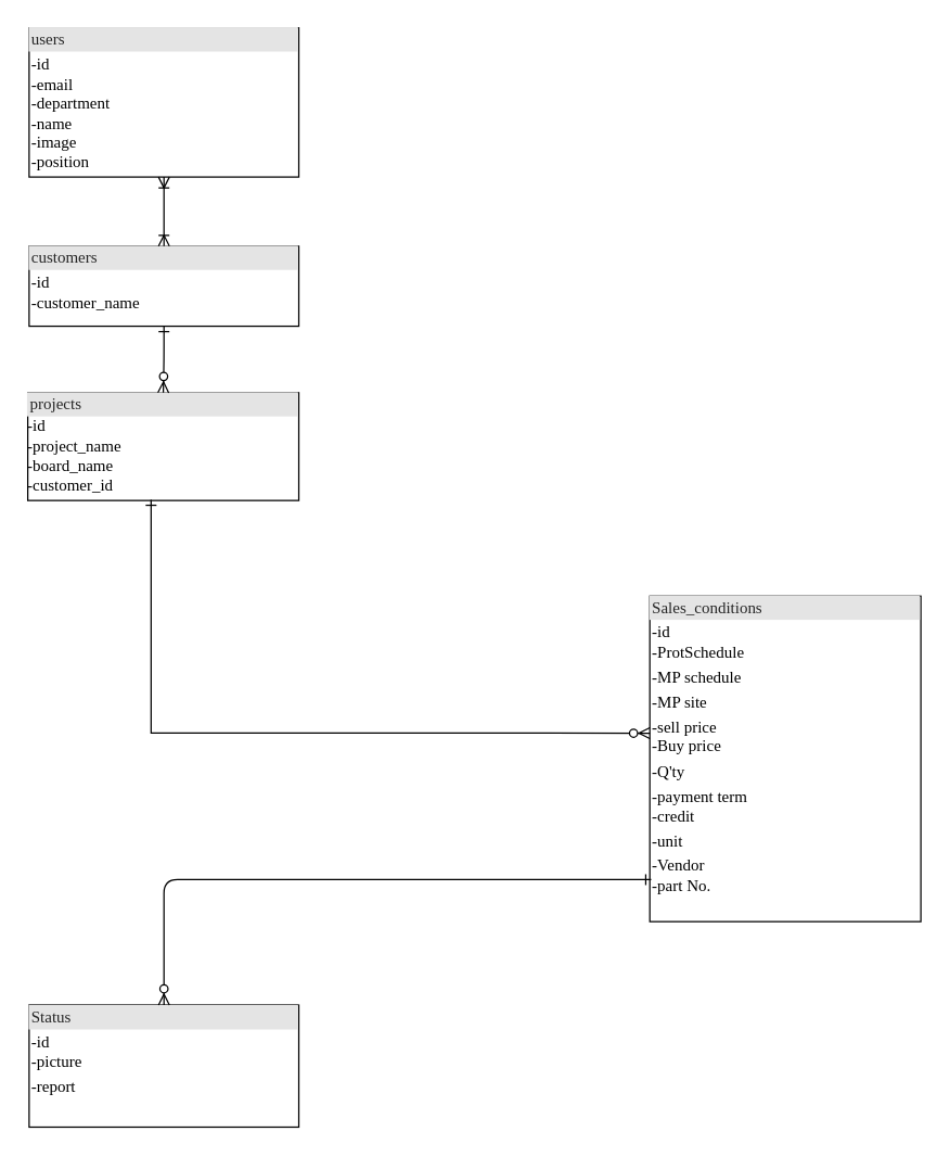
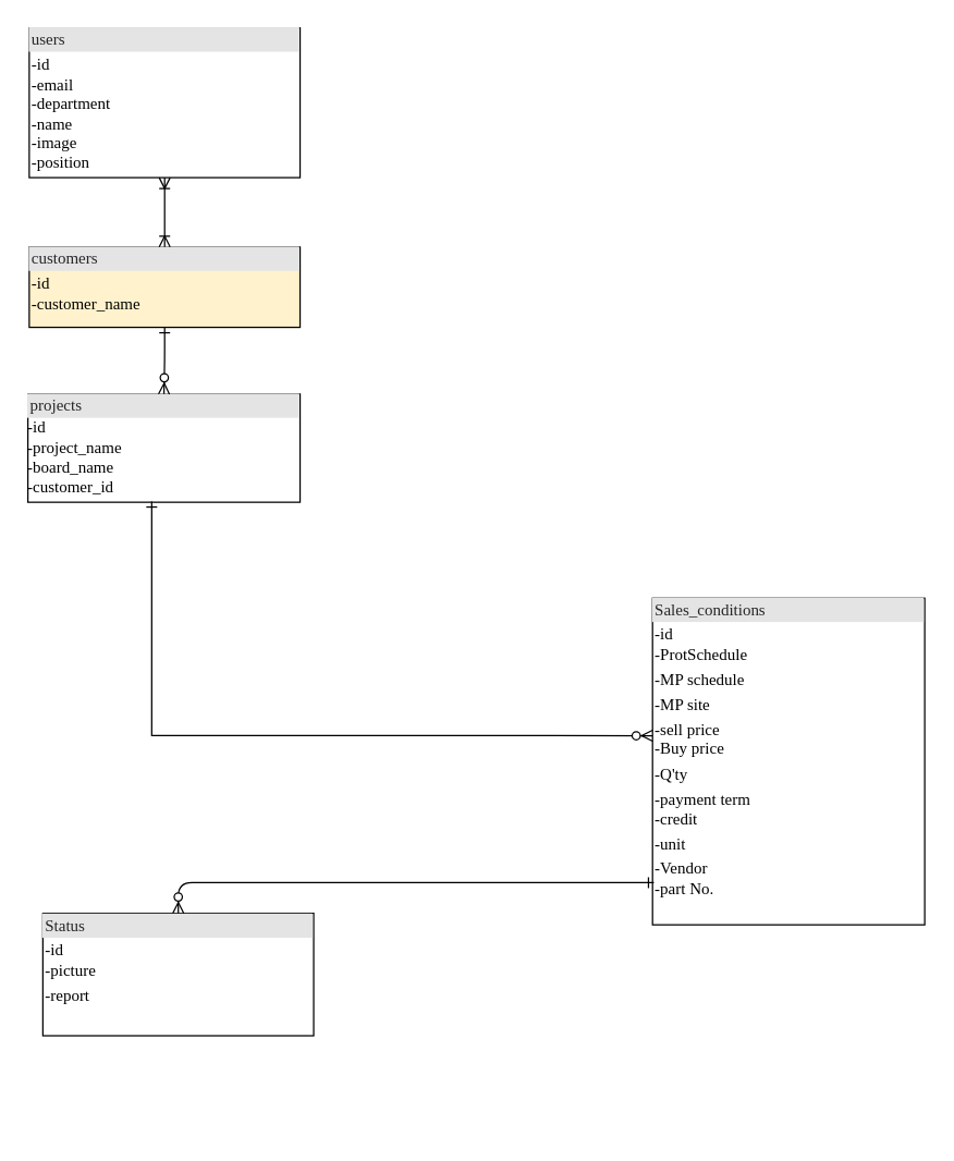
- <mxCell id="6" value="&lt;div style=&quot;box-sizing: border-box ; width: 100% ; background: #e4e4e4 ; padding: 2px&quot;&gt;&lt;font color=&quot;#262626&quot;&gt;customers&lt;/font&gt;&lt;/div&gt;&lt;table style=&quot;width: 100% ; font-size: 1em&quot; cellpadding=&quot;2&quot; cellspacing=&quot;0&quot;&gt;&lt;tbody&gt;&lt;tr&gt;&lt;td&gt;-id&lt;br&gt;-customer_name&lt;/td&gt;&lt;/tr&gt;&lt;/tbody&gt;&lt;/table&gt;" style="verticalAlign=top;align=left;overflow=fill;html=1;rounded=0;shadow=0;comic=0;labelBackgroundColor=none;strokeWidth=1;fontFamily=Verdana;fontSize=12;" vertex="1" parent="1"><mxGeometry x="21" y="181" width="199" height="59" as="geometry" /></mxCell>
+ <mxCell id="6" value="&lt;div style=&quot;box-sizing: border-box ; width: 100% ; background: #e4e4e4 ; padding: 2px&quot;&gt;&lt;font color=&quot;#262626&quot;&gt;customers&lt;/font&gt;&lt;/div&gt;&lt;table style=&quot;width: 100% ; font-size: 1em&quot; cellpadding=&quot;2&quot; cellspacing=&quot;0&quot;&gt;&lt;tbody&gt;&lt;tr&gt;&lt;td&gt;-id&lt;br&gt;-customer_name&lt;/td&gt;&lt;/tr&gt;&lt;/tbody&gt;&lt;/table&gt;" style="verticalAlign=top;align=left;overflow=fill;html=1;rounded=0;shadow=0;comic=0;labelBackgroundColor=none;strokeWidth=1;fontFamily=Verdana;fontSize=12;fillColor=#fff2cc;" vertex="1" parent="1"><mxGeometry x="21" y="181" width="199" height="59" as="geometry" /></mxCell>
- <mxCell id="3" value="&lt;div style=&quot;box-sizing: border-box ; width: 100% ; background: #e4e4e4 ; padding: 2px&quot;&gt;&lt;font color=&quot;#262626&quot;&gt;Status&lt;/font&gt;&lt;/div&gt;&lt;table style=&quot;width: 100% ; font-size: 1em&quot; cellpadding=&quot;2&quot; cellspacing=&quot;0&quot;&gt;&lt;tbody&gt;&lt;tr&gt;&lt;td&gt;-id&lt;br&gt;-picture&lt;/td&gt;&lt;/tr&gt;&lt;tr&gt;&lt;td&gt;-report&lt;/td&gt;&lt;/tr&gt;&lt;tr&gt;&lt;td&gt;&lt;/td&gt;&lt;/tr&gt;&lt;/tbody&gt;&lt;/table&gt;" style="verticalAlign=top;align=left;overflow=fill;html=1;rounded=0;shadow=0;comic=0;labelBackgroundColor=none;strokeWidth=1;fontFamily=Verdana;fontSize=12" vertex="1" parent="1"><mxGeometry x="21" y="740.5" width="199" height="90" as="geometry" /></mxCell>
+ <mxCell id="3" value="&lt;div style=&quot;box-sizing: border-box ; width: 100% ; background: #e4e4e4 ; padding: 2px&quot;&gt;&lt;font color=&quot;#262626&quot;&gt;Status&lt;/font&gt;&lt;/div&gt;&lt;table style=&quot;width: 100% ; font-size: 1em&quot; cellpadding=&quot;2&quot; cellspacing=&quot;0&quot;&gt;&lt;tbody&gt;&lt;tr&gt;&lt;td&gt;-id&lt;br&gt;-picture&lt;/td&gt;&lt;/tr&gt;&lt;tr&gt;&lt;td&gt;-report&lt;/td&gt;&lt;/tr&gt;&lt;tr&gt;&lt;td&gt;&lt;/td&gt;&lt;/tr&gt;&lt;/tbody&gt;&lt;/table&gt;" style="verticalAlign=top;align=left;overflow=fill;html=1;rounded=0;shadow=0;comic=0;labelBackgroundColor=none;strokeWidth=1;fontFamily=Verdana;fontSize=12" vertex="1" parent="1"><mxGeometry x="31" y="670.5" width="199" height="90" as="geometry" /></mxCell>
